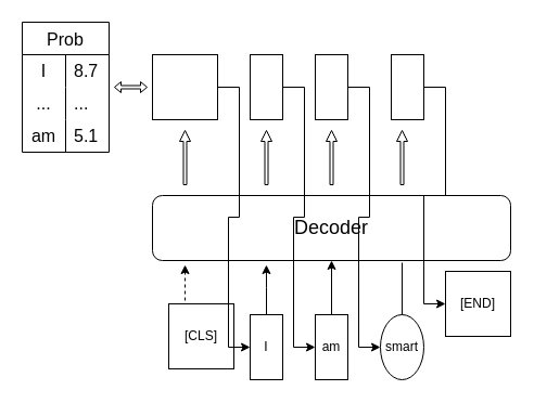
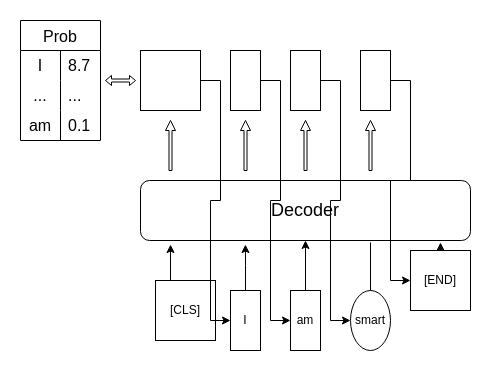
- <mxCell id="21" value="5.1" style="shape=partialRectangle;html=1;whiteSpace=wrap;connectable=0;fillColor=none;top=0;left=0;bottom=0;right=0;align=left;spacingLeft=6;overflow=hidden;strokeColor=inherit;fontSize=16;" vertex="1" parent="19"><mxGeometry x="40" width="40" height="30" as="geometry"><mxRectangle width="40" height="30" as="alternateBounds" /></mxGeometry></mxCell>
+ <mxCell id="21" value="0.1" style="shape=partialRectangle;html=1;whiteSpace=wrap;connectable=0;fillColor=none;top=0;left=0;bottom=0;right=0;align=left;spacingLeft=6;overflow=hidden;strokeColor=inherit;fontSize=16;" vertex="1" parent="19"><mxGeometry x="40" width="40" height="30" as="geometry"><mxRectangle width="40" height="30" as="alternateBounds" /></mxGeometry></mxCell>
+ <mxCell id="31" style="edgeStyle=orthogonalEdgeStyle;rounded=0;orthogonalLoop=1;jettySize=auto;html=1;exitX=0.5;exitY=0;exitDx=0;exitDy=0;entryX=0.909;entryY=1.033;entryDx=0;entryDy=0;entryPerimeter=0;" edge="1" parent="1" source="7" target="2"><mxGeometry relative="1" as="geometry" /></mxCell>
- <mxCell id="9" style="edgeStyle=orthogonalEdgeStyle;rounded=0;orthogonalLoop=1;jettySize=auto;html=1;exitX=0.5;exitY=0;exitDx=0;exitDy=0;entryX=0.091;entryY=1.067;entryDx=0;entryDy=0;entryPerimeter=0;dashed=1;" edge="1" parent="1" source="8" target="2"><mxGeometry relative="1" as="geometry" /></mxCell>
+ <mxCell id="9" style="edgeStyle=orthogonalEdgeStyle;rounded=0;orthogonalLoop=1;jettySize=auto;html=1;exitX=0.5;exitY=0;exitDx=0;exitDy=0;entryX=0.091;entryY=1.067;entryDx=0;entryDy=0;entryPerimeter=0;" edge="1" parent="1" source="8" target="2"><mxGeometry relative="1" as="geometry" /></mxCell>
